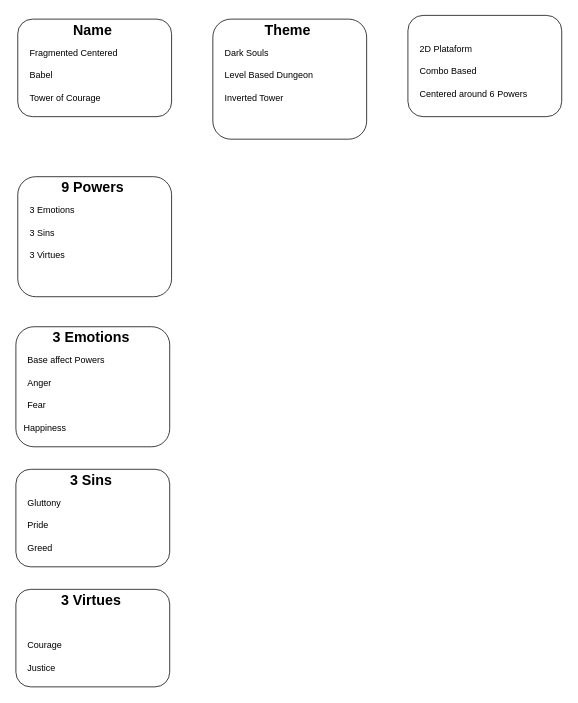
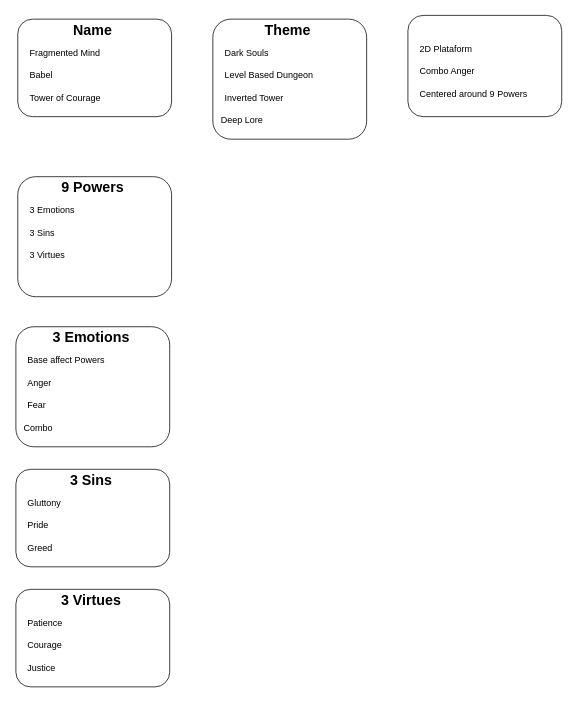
- <mxCell id="4" value="Fragmented Centered" style="text;html=1;align=left;verticalAlign=middle;whiteSpace=wrap;rounded=0;movable=1;resizable=1;rotatable=1;deletable=1;editable=1;locked=0;connectable=1;" vertex="1" parent="1"><mxGeometry x="36.75" y="55" width="187.5" height="30" as="geometry" /></mxCell>
+ <mxCell id="4" value="Fragmented Mind" style="text;html=1;align=left;verticalAlign=middle;whiteSpace=wrap;rounded=0;movable=1;resizable=1;rotatable=1;deletable=1;editable=1;locked=0;connectable=1;" vertex="1" parent="1"><mxGeometry x="36.75" y="55" width="187.5" height="30" as="geometry" /></mxCell>
- <mxCell id="15" value="Combo Based" style="text;html=1;align=left;verticalAlign=middle;whiteSpace=wrap;rounded=0;movable=1;resizable=1;rotatable=1;deletable=1;editable=1;locked=0;connectable=1;" vertex="1" parent="1"><mxGeometry x="556.75" y="80" width="187.5" height="30" as="geometry" /></mxCell>
+ <mxCell id="15" value="Combo Anger" style="text;html=1;align=left;verticalAlign=middle;whiteSpace=wrap;rounded=0;movable=1;resizable=1;rotatable=1;deletable=1;editable=1;locked=0;connectable=1;" vertex="1" parent="1"><mxGeometry x="556.75" y="80" width="187.5" height="30" as="geometry" /></mxCell>
- <mxCell id="16" value="Centered around 6 Powers" style="text;html=1;align=left;verticalAlign=middle;whiteSpace=wrap;rounded=0;movable=1;resizable=1;rotatable=1;deletable=1;editable=1;locked=0;connectable=1;" vertex="1" parent="1"><mxGeometry x="556.75" y="110" width="187.5" height="30" as="geometry" /></mxCell>
+ <mxCell id="16" value="Centered around 9 Powers" style="text;html=1;align=left;verticalAlign=middle;whiteSpace=wrap;rounded=0;movable=1;resizable=1;rotatable=1;deletable=1;editable=1;locked=0;connectable=1;" vertex="1" parent="1"><mxGeometry x="556.75" y="110" width="187.5" height="30" as="geometry" /></mxCell>
+ <mxCell id="12" value="Deep Lore" style="text;html=1;align=left;verticalAlign=middle;whiteSpace=wrap;rounded=0;movable=1;resizable=1;rotatable=1;deletable=1;editable=1;locked=0;connectable=1;" vertex="1" parent="1"><mxGeometry x="291.75" y="145" width="187.5" height="30" as="geometry" /></mxCell>
- <mxCell id="27" value="Happiness" style="text;html=1;align=left;verticalAlign=middle;whiteSpace=wrap;rounded=0;movable=1;resizable=1;rotatable=1;deletable=1;editable=1;locked=0;connectable=1;" vertex="1" parent="1"><mxGeometry x="29.25" y="555" width="187.5" height="30" as="geometry" /></mxCell>
+ <mxCell id="27" value="Combo" style="text;html=1;align=left;verticalAlign=middle;whiteSpace=wrap;rounded=0;movable=1;resizable=1;rotatable=1;deletable=1;editable=1;locked=0;connectable=1;" vertex="1" parent="1"><mxGeometry x="29.25" y="555" width="187.5" height="30" as="geometry" /></mxCell>
+ <mxCell id="35" value="Patience" style="text;html=1;align=left;verticalAlign=middle;whiteSpace=wrap;rounded=0;movable=1;resizable=1;rotatable=1;deletable=1;editable=1;locked=0;connectable=1;" vertex="1" parent="1"><mxGeometry x="34.25" y="815" width="187.5" height="30" as="geometry" /></mxCell>
